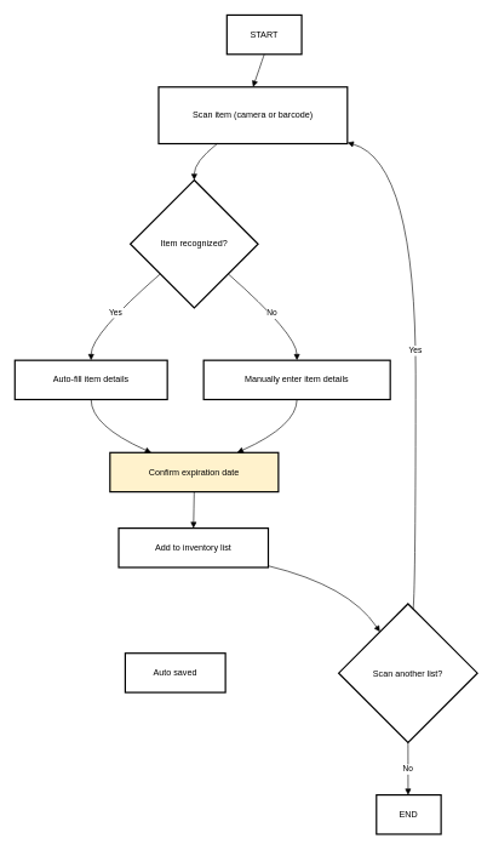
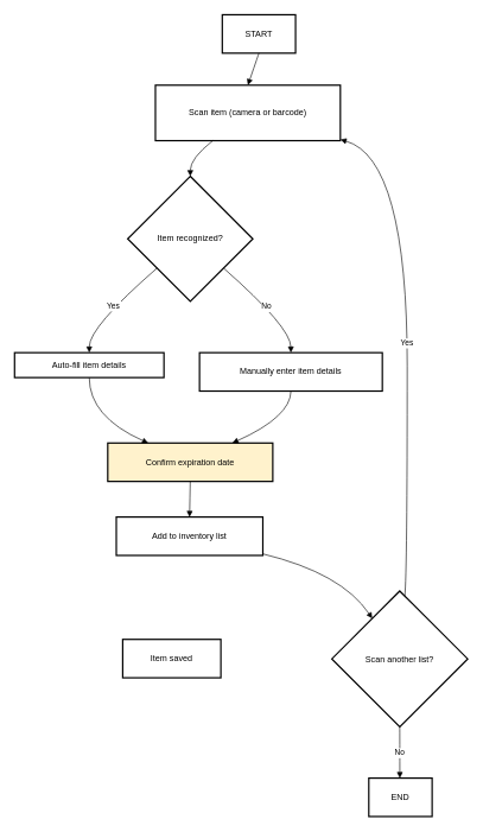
- <mxCell id="5" value="Auto-fill item details" style="whiteSpace=wrap;strokeWidth=2;" vertex="1" parent="1"><mxGeometry x="20" y="495" width="210" height="54" as="geometry" /></mxCell>
+ <mxCell id="5" value="Auto-fill item details" style="whiteSpace=wrap;strokeWidth=2;" vertex="1" parent="1"><mxGeometry x="20" y="495" width="210" height="35" as="geometry" /></mxCell>
- <mxCell id="8" value="Auto saved" style="whiteSpace=wrap;strokeWidth=2;" vertex="1" parent="1"><mxGeometry x="172" y="898" width="138" height="54" as="geometry" /></mxCell>
+ <mxCell id="8" value="Item saved" style="whiteSpace=wrap;strokeWidth=2;" vertex="1" parent="1"><mxGeometry x="172" y="898" width="138" height="54" as="geometry" /></mxCell>
